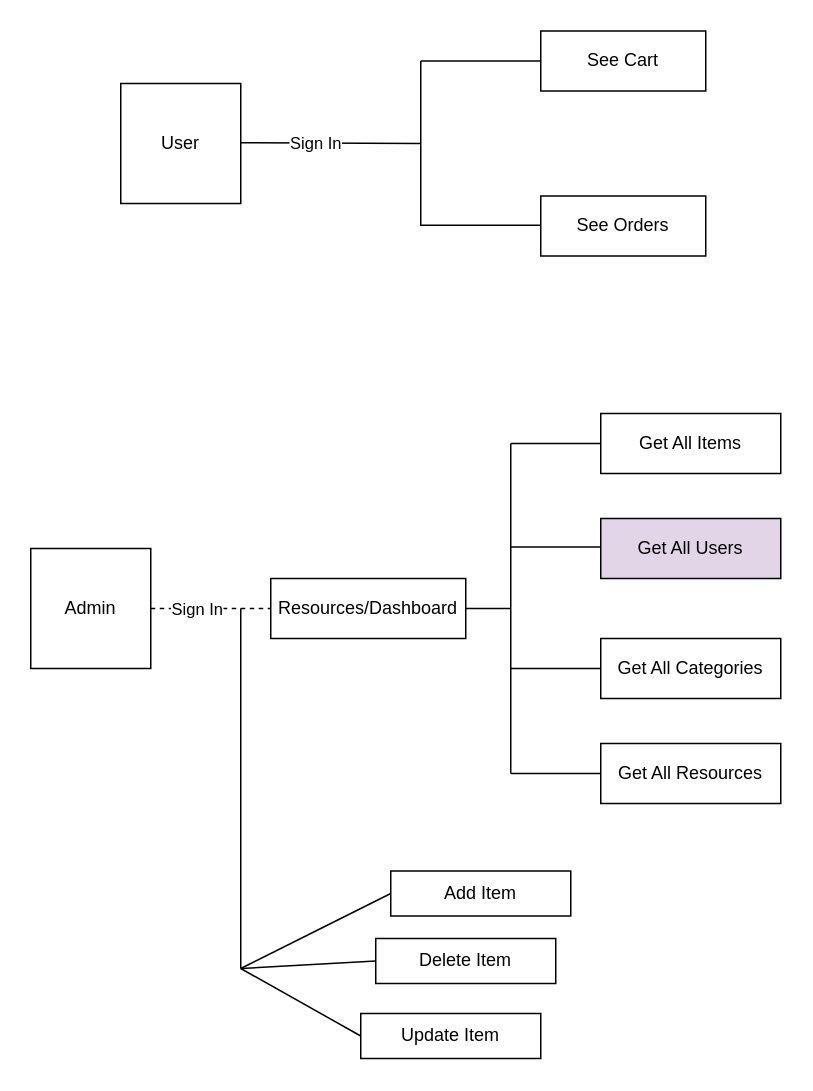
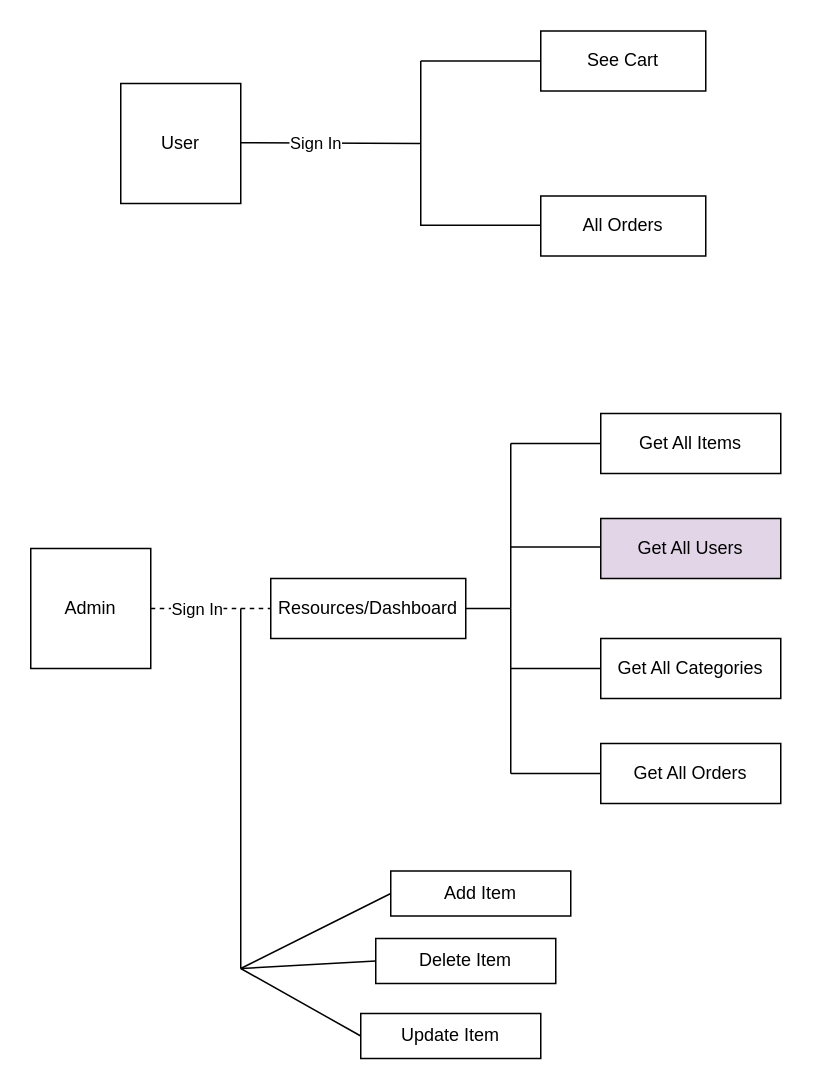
- <mxCell id="16" value="See Orders" style="rounded=0;whiteSpace=wrap;html=1;" vertex="1" parent="1"><mxGeometry x="360" y="130" width="110" height="40" as="geometry" /></mxCell>
+ <mxCell id="16" value="All Orders" style="rounded=0;whiteSpace=wrap;html=1;" vertex="1" parent="1"><mxGeometry x="360" y="130" width="110" height="40" as="geometry" /></mxCell>
- <mxCell id="18" value="Get All Resources" style="rounded=0;whiteSpace=wrap;html=1;" vertex="1" parent="1"><mxGeometry x="400" y="495" width="120" height="40" as="geometry" /></mxCell>
+ <mxCell id="18" value="Get All Orders" style="rounded=0;whiteSpace=wrap;html=1;" vertex="1" parent="1"><mxGeometry x="400" y="495" width="120" height="40" as="geometry" /></mxCell>
